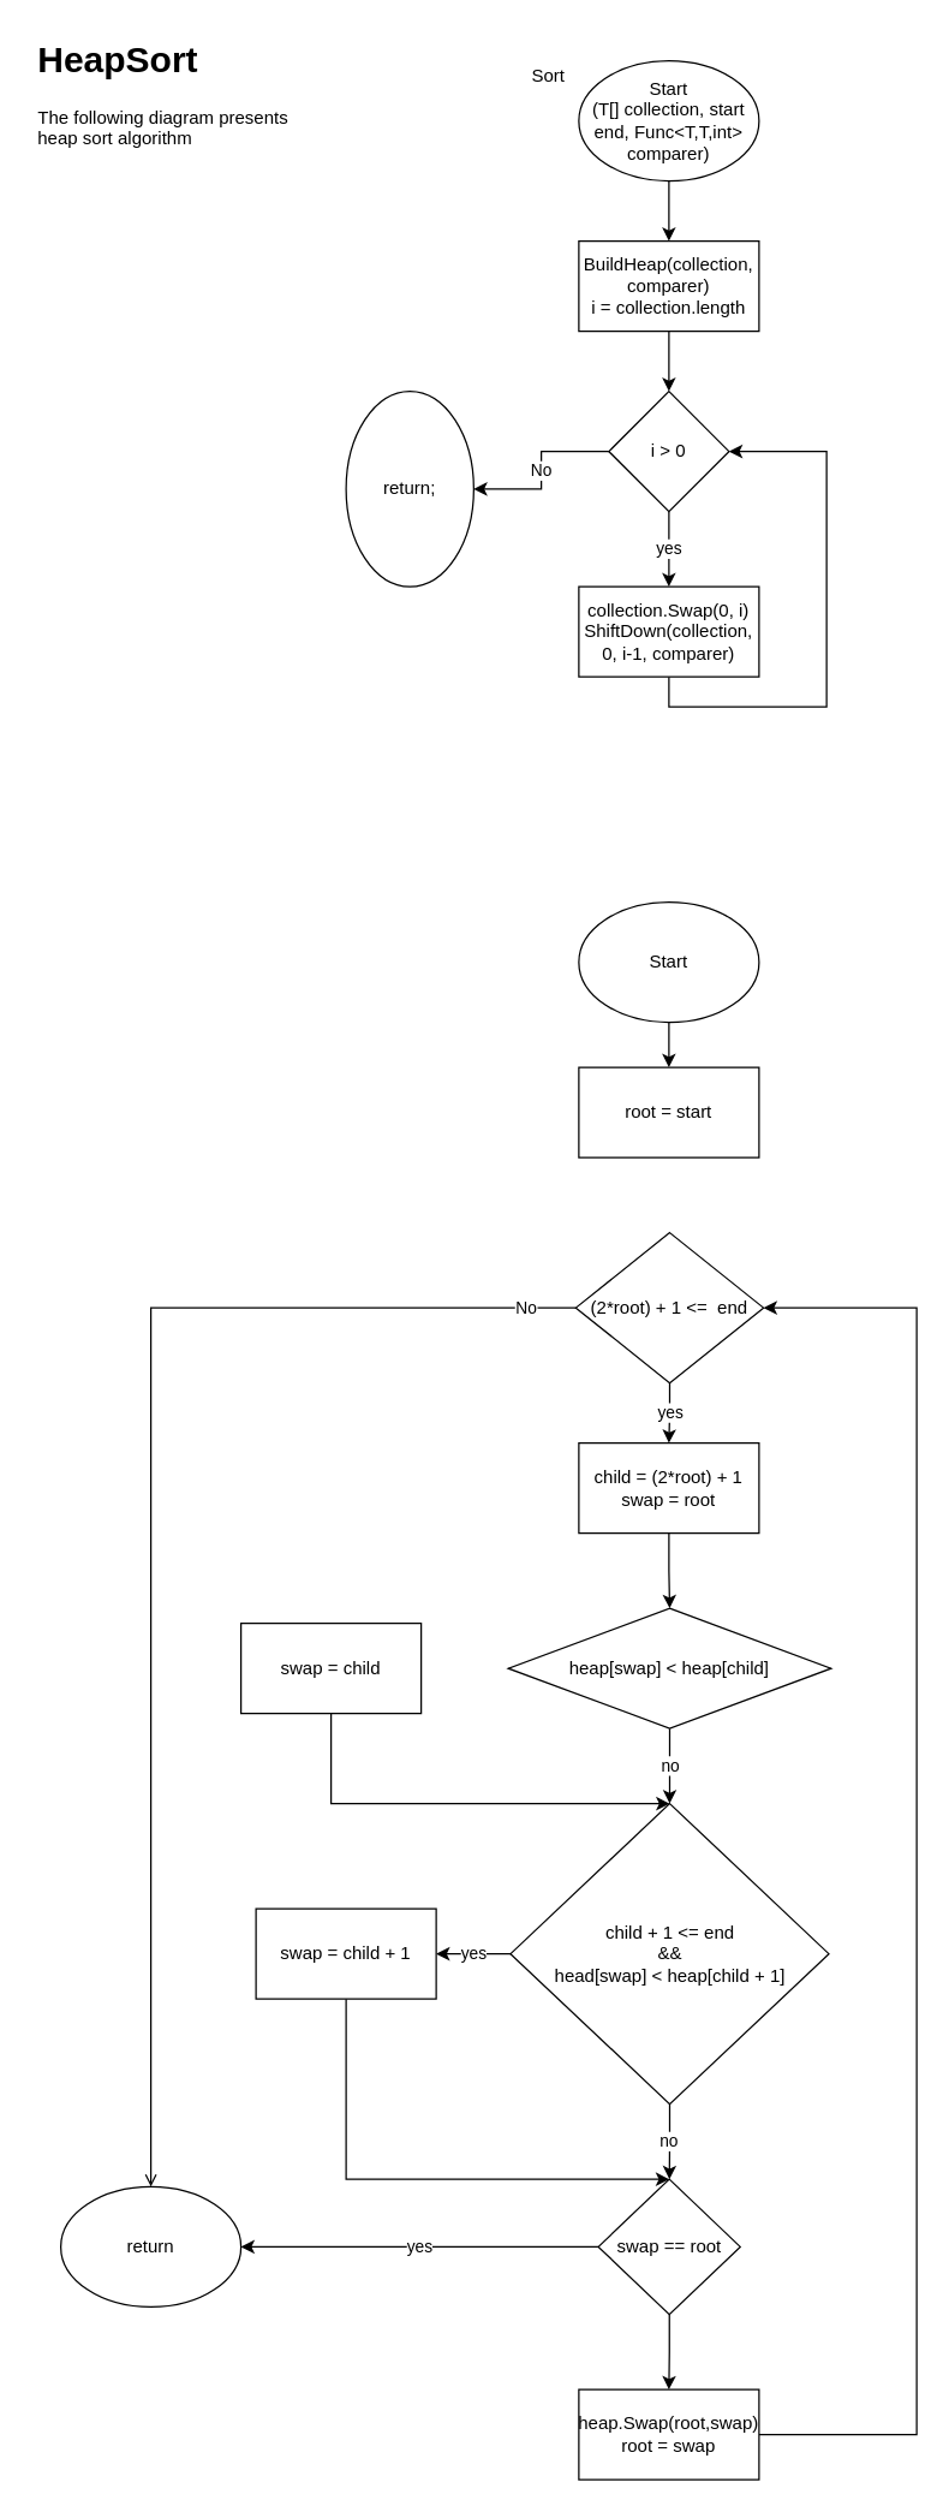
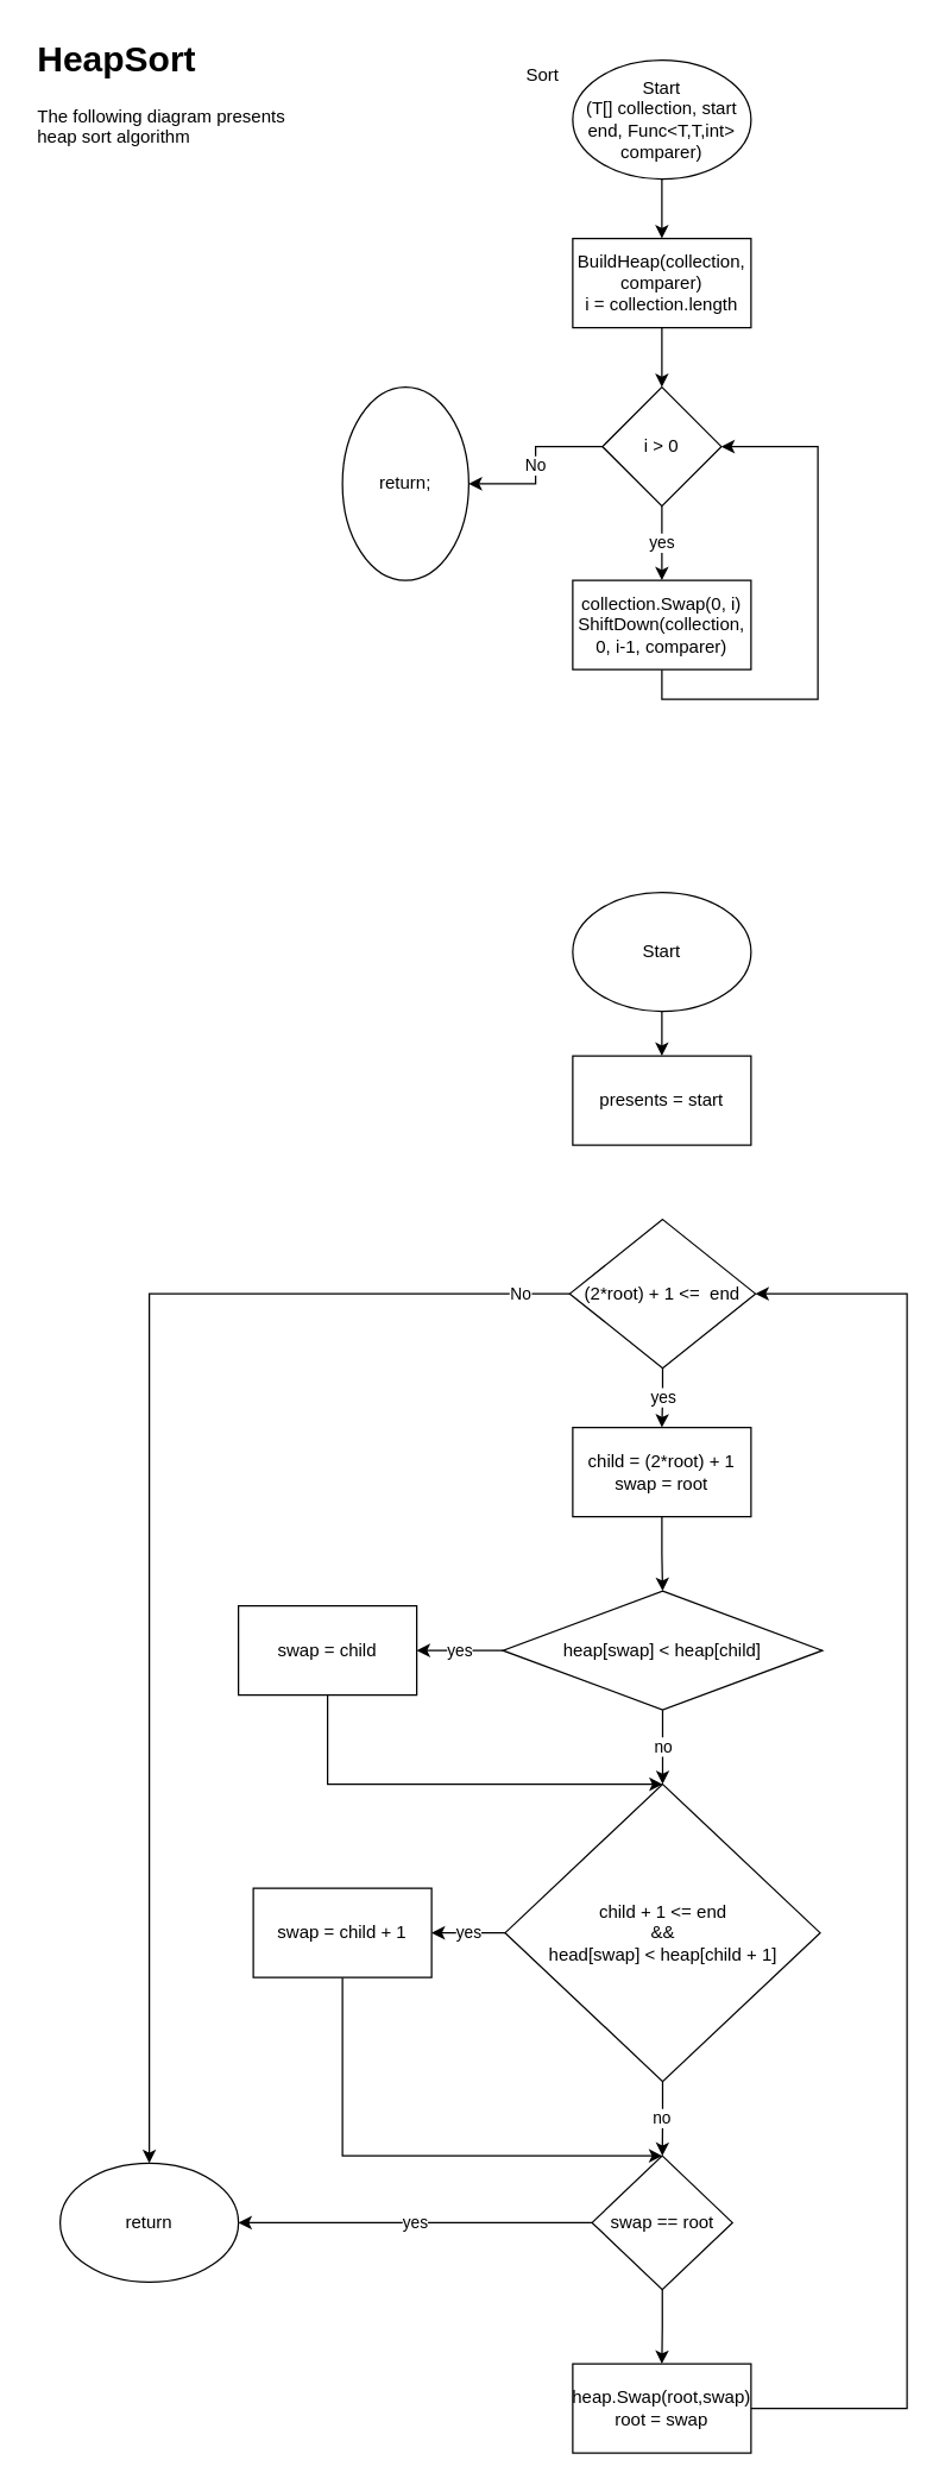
- <mxCell id="16" value="root = start" style="rounded=0;whiteSpace=wrap;html=1;" vertex="1" parent="1"><mxGeometry x="385" y="710" width="120" height="60" as="geometry" /></mxCell>
+ <mxCell id="16" value="presents = start" style="rounded=0;whiteSpace=wrap;html=1;" vertex="1" parent="1"><mxGeometry x="385" y="710" width="120" height="60" as="geometry" /></mxCell>
+ <mxCell id="23" value="yes" style="edgeStyle=orthogonalEdgeStyle;rounded=0;orthogonalLoop=1;jettySize=auto;html=1;" edge="1" parent="1" source="25" target="27"><mxGeometry relative="1" as="geometry" /></mxCell>
- <mxCell id="18" value="No" style="edgeStyle=orthogonalEdgeStyle;rounded=0;orthogonalLoop=1;jettySize=auto;html=1;exitX=0;exitY=0.5;exitDx=0;exitDy=0;entryX=0.5;entryY=0;entryDx=0;entryDy=0;endArrow=open;" edge="1" parent="1" source="19" target="36"><mxGeometry x="-0.924" relative="1" as="geometry"><mxPoint as="offset" /></mxGeometry></mxCell>
+ <mxCell id="18" value="No" style="edgeStyle=orthogonalEdgeStyle;rounded=0;orthogonalLoop=1;jettySize=auto;html=1;exitX=0;exitY=0.5;exitDx=0;exitDy=0;entryX=0.5;entryY=0;entryDx=0;entryDy=0;" edge="1" parent="1" source="19" target="36"><mxGeometry x="-0.924" relative="1" as="geometry"><mxPoint as="offset" /></mxGeometry></mxCell>
